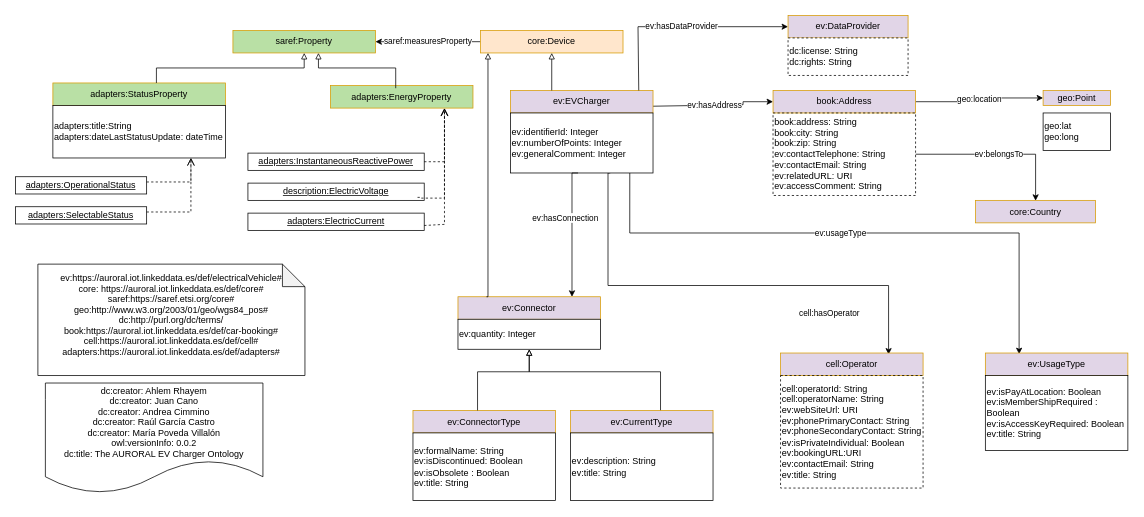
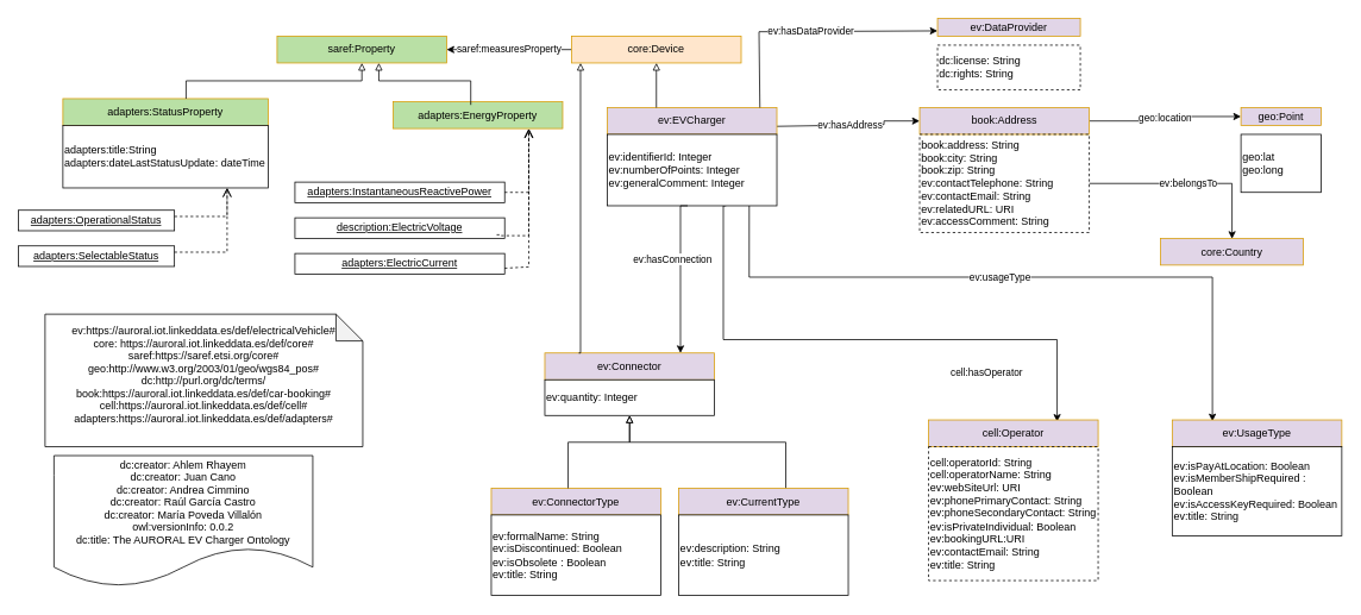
- <mxCell id="13" value="ev:DataProvider" style="rounded=0;whiteSpace=wrap;html=1;snapToPoint=1;points=[[0.1,0],[0.2,0],[0.3,0],[0.4,0],[0.5,0],[0.6,0],[0.7,0],[0.8,0],[0.9,0],[0,0.1],[0,0.3],[0,0.5],[0,0.7],[0,0.9],[0.1,1],[0.2,1],[0.3,1],[0.4,1],[0.5,1],[0.6,1],[0.7,1],[0.8,1],[0.9,1],[1,0.1],[1,0.3],[1,0.5],[1,0.7],[1,0.9]];fillColor=#E1D5E7;strokeColor=#d79b00;shadow=0;" parent="1" vertex="1"><mxGeometry x="1050" y="20" width="160" height="30" as="geometry" /></mxCell>
+ <mxCell id="13" value="ev:DataProvider" style="rounded=0;whiteSpace=wrap;html=1;snapToPoint=1;points=[[0.1,0],[0.2,0],[0.3,0],[0.4,0],[0.5,0],[0.6,0],[0.7,0],[0.8,0],[0.9,0],[0,0.1],[0,0.3],[0,0.5],[0,0.7],[0,0.9],[0.1,1],[0.2,1],[0.3,1],[0.4,1],[0.5,1],[0.6,1],[0.7,1],[0.8,1],[0.9,1],[1,0.1],[1,0.3],[1,0.5],[1,0.7],[1,0.9]];fillColor=#E1D5E7;strokeColor=#d79b00;shadow=0;" parent="1" vertex="1"><mxGeometry x="1050" y="20" width="160" height="20" as="geometry" /></mxCell>
- <mxCell id="21" value="geo:lat&lt;br&gt;geo:long" style="rounded=0;whiteSpace=wrap;html=1;snapToPoint=1;points=[[0.1,0],[0.2,0],[0.3,0],[0.4,0],[0.5,0],[0.6,0],[0.7,0],[0.8,0],[0.9,0],[0,0.1],[0,0.3],[0,0.5],[0,0.7],[0,0.9],[0.1,1],[0.2,1],[0.3,1],[0.4,1],[0.5,1],[0.6,1],[0.7,1],[0.8,1],[0.9,1],[1,0.1],[1,0.3],[1,0.5],[1,0.7],[1,0.9]];align=left;" parent="1" vertex="1"><mxGeometry x="1390" y="150" width="90" height="50" as="geometry" /></mxCell>
+ <mxCell id="21" value="geo:lat&lt;br&gt;geo:long" style="rounded=0;whiteSpace=wrap;html=1;snapToPoint=1;points=[[0.1,0],[0.2,0],[0.3,0],[0.4,0],[0.5,0],[0.6,0],[0.7,0],[0.8,0],[0.9,0],[0,0.1],[0,0.3],[0,0.5],[0,0.7],[0,0.9],[0.1,1],[0.2,1],[0.3,1],[0.4,1],[0.5,1],[0.6,1],[0.7,1],[0.8,1],[0.9,1],[1,0.1],[1,0.3],[1,0.5],[1,0.7],[1,0.9]];align=left;" parent="1" vertex="1"><mxGeometry x="1390" y="150" width="90" height="65" as="geometry" /></mxCell>
